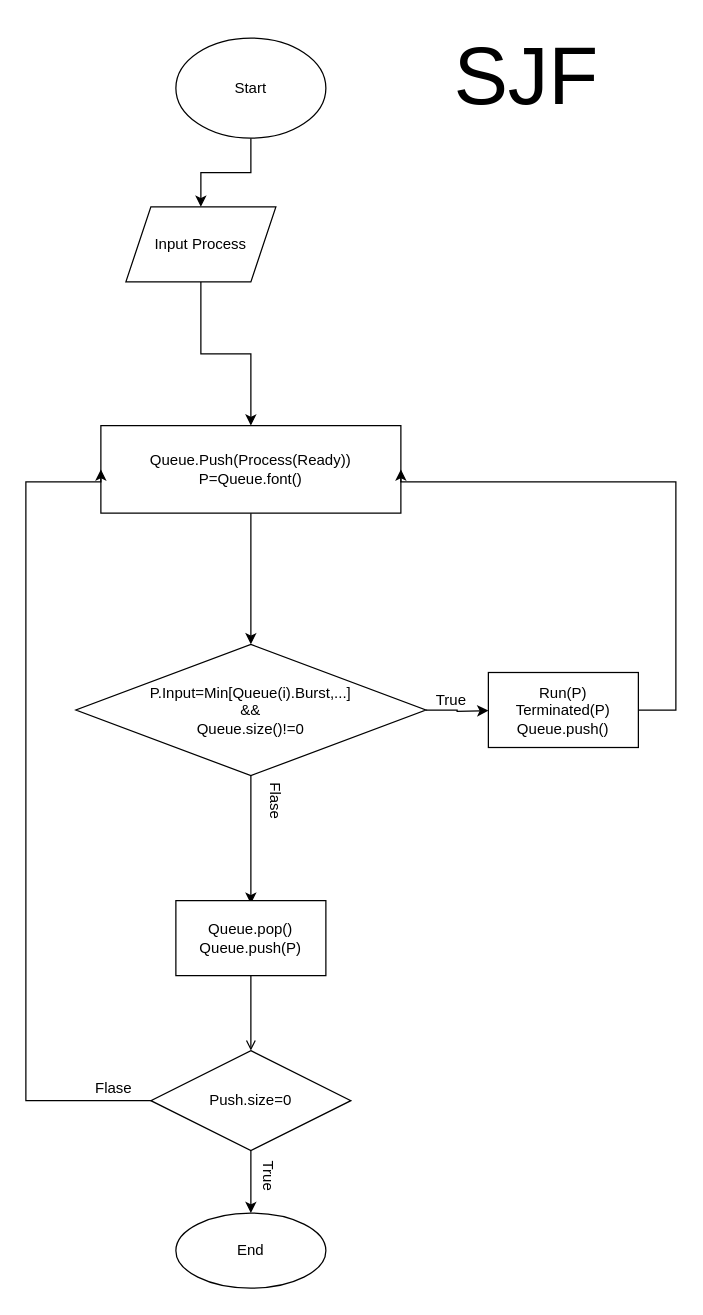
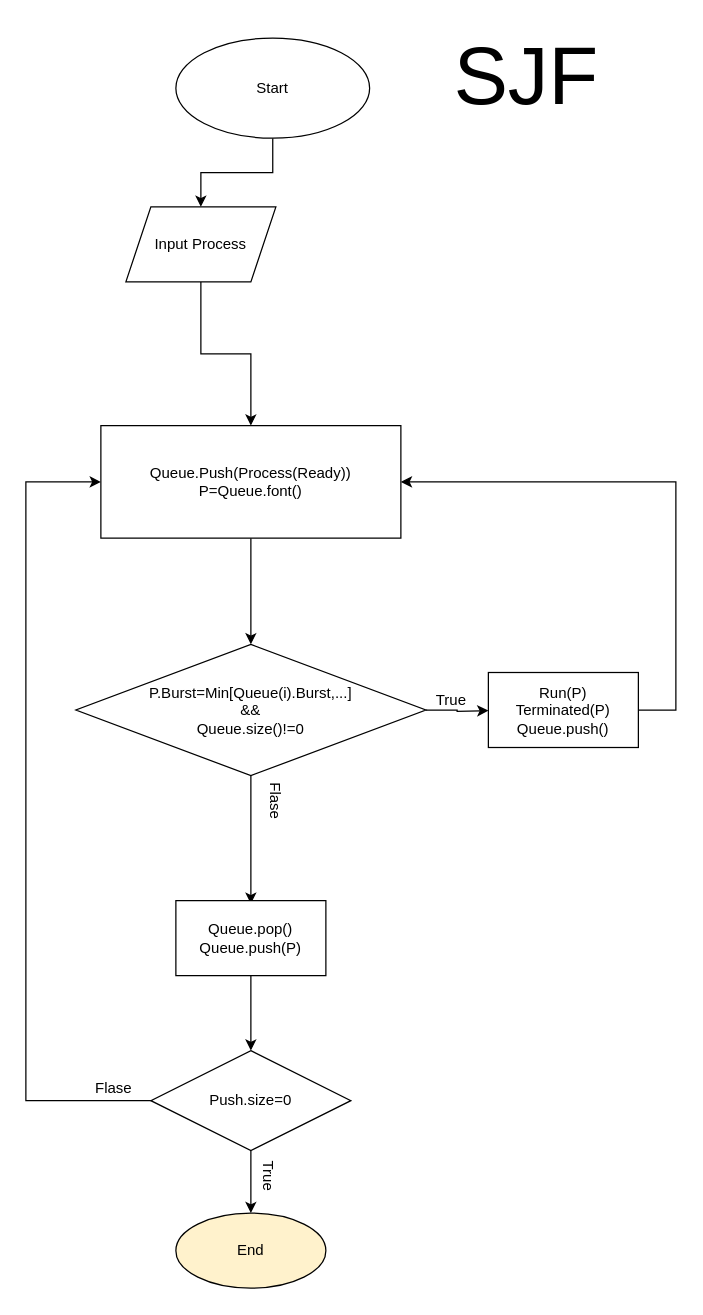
- <mxCell id="3" value="Start" style="ellipse;whiteSpace=wrap;html=1;" vertex="1" parent="1"><mxGeometry x="140" y="30" width="120" height="80" as="geometry" /></mxCell>
+ <mxCell id="3" value="Start" style="ellipse;whiteSpace=wrap;html=1;" vertex="1" parent="1"><mxGeometry x="140" y="30" width="155" height="80" as="geometry" /></mxCell>
- <mxCell id="7" value="Queue.Push(Process(Ready))&lt;br&gt;P=Queue.font()" style="whiteSpace=wrap;html=1;" vertex="1" parent="1"><mxGeometry x="80" y="340" width="240" height="70" as="geometry" /></mxCell>
+ <mxCell id="7" value="Queue.Push(Process(Ready))&lt;br&gt;P=Queue.font()" style="whiteSpace=wrap;html=1;" vertex="1" parent="1"><mxGeometry x="80" y="340" width="240" height="90" as="geometry" /></mxCell>
- <mxCell id="10" value="P.Input=Min[Queue(i).Burst,...]&lt;br&gt;&amp;amp;&amp;amp;&lt;br&gt;Queue.size()!=0" style="rhombus;whiteSpace=wrap;html=1;" vertex="1" parent="1"><mxGeometry x="60" y="515" width="280" height="105" as="geometry" /></mxCell>
+ <mxCell id="10" value="P.Burst=Min[Queue(i).Burst,...]&lt;br&gt;&amp;amp;&amp;amp;&lt;br&gt;Queue.size()!=0" style="rhombus;whiteSpace=wrap;html=1;" vertex="1" parent="1"><mxGeometry x="60" y="515" width="280" height="105" as="geometry" /></mxCell>
- <mxCell id="20" style="edgeStyle=orthogonalEdgeStyle;rounded=0;orthogonalLoop=1;jettySize=auto;html=1;entryX=0.5;entryY=0;entryDx=0;entryDy=0;endArrow=open;" edge="1" parent="1" source="21" target="16"><mxGeometry relative="1" as="geometry"><mxPoint x="200" y="830" as="targetPoint" /></mxGeometry></mxCell>
+ <mxCell id="20" style="edgeStyle=orthogonalEdgeStyle;rounded=0;orthogonalLoop=1;jettySize=auto;html=1;entryX=0.5;entryY=0;entryDx=0;entryDy=0;" edge="1" parent="1" source="21" target="16"><mxGeometry relative="1" as="geometry"><mxPoint x="200" y="830" as="targetPoint" /></mxGeometry></mxCell>
- <mxCell id="17" value="End" style="ellipse;whiteSpace=wrap;html=1;" vertex="1" parent="1"><mxGeometry x="140" y="970" width="120" height="60" as="geometry" /></mxCell>
+ <mxCell id="17" value="End" style="ellipse;whiteSpace=wrap;html=1;fillColor=#fff2cc;" vertex="1" parent="1"><mxGeometry x="140" y="970" width="120" height="60" as="geometry" /></mxCell>
